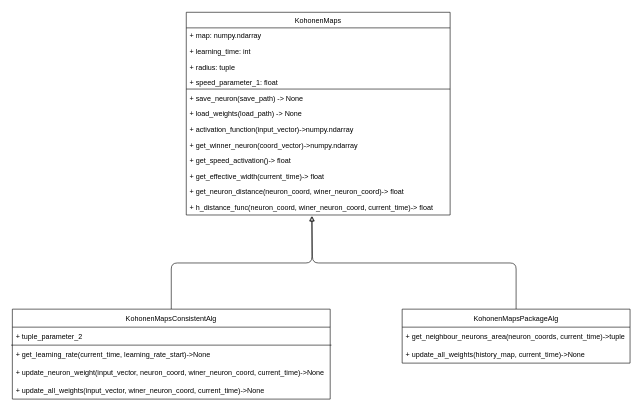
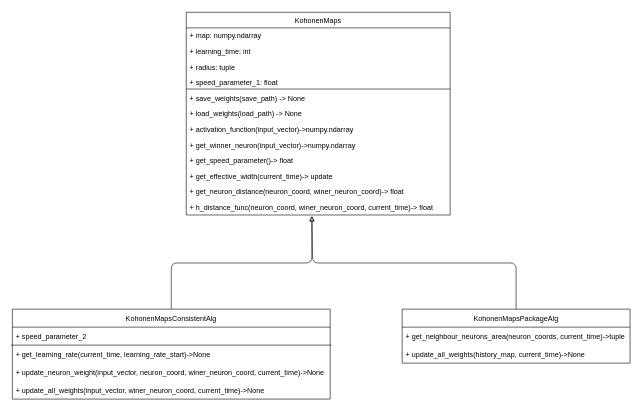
- <mxCell id="7" value="+ save_neuron(save_path) -&gt; None" style="text;strokeColor=none;fillColor=none;align=left;verticalAlign=top;spacingLeft=4;spacingRight=4;overflow=hidden;rotatable=0;points=[[0,0.5],[1,0.5]];portConstraint=eastwest;" parent="2" vertex="1"><mxGeometry y="130" width="440" height="26" as="geometry" /></mxCell>
+ <mxCell id="7" value="+ save_weights(save_path) -&gt; None" style="text;strokeColor=none;fillColor=none;align=left;verticalAlign=top;spacingLeft=4;spacingRight=4;overflow=hidden;rotatable=0;points=[[0,0.5],[1,0.5]];portConstraint=eastwest;" parent="2" vertex="1"><mxGeometry y="130" width="440" height="26" as="geometry" /></mxCell>
- <mxCell id="10" value="+ get_winner_neuron(coord_vector)-&gt;numpy.ndarray" style="text;strokeColor=none;fillColor=none;align=left;verticalAlign=top;spacingLeft=4;spacingRight=4;overflow=hidden;rotatable=0;points=[[0,0.5],[1,0.5]];portConstraint=eastwest;" parent="2" vertex="1"><mxGeometry y="208" width="440" height="26" as="geometry" /></mxCell>
+ <mxCell id="10" value="+ get_winner_neuron(input_vector)-&gt;numpy.ndarray" style="text;strokeColor=none;fillColor=none;align=left;verticalAlign=top;spacingLeft=4;spacingRight=4;overflow=hidden;rotatable=0;points=[[0,0.5],[1,0.5]];portConstraint=eastwest;" parent="2" vertex="1"><mxGeometry y="208" width="440" height="26" as="geometry" /></mxCell>
- <mxCell id="11" value="+ get_speed_activation()-&gt; float" style="text;strokeColor=none;fillColor=none;align=left;verticalAlign=top;spacingLeft=4;spacingRight=4;overflow=hidden;rotatable=0;points=[[0,0.5],[1,0.5]];portConstraint=eastwest;" parent="2" vertex="1"><mxGeometry y="234" width="440" height="26" as="geometry" /></mxCell>
+ <mxCell id="11" value="+ get_speed_parameter()-&gt; float" style="text;strokeColor=none;fillColor=none;align=left;verticalAlign=top;spacingLeft=4;spacingRight=4;overflow=hidden;rotatable=0;points=[[0,0.5],[1,0.5]];portConstraint=eastwest;" parent="2" vertex="1"><mxGeometry y="234" width="440" height="26" as="geometry" /></mxCell>
- <mxCell id="12" value="+ get_effective_width(current_time)-&gt; float" style="text;strokeColor=none;fillColor=none;align=left;verticalAlign=top;spacingLeft=4;spacingRight=4;overflow=hidden;rotatable=0;points=[[0,0.5],[1,0.5]];portConstraint=eastwest;" parent="2" vertex="1"><mxGeometry y="260" width="440" height="26" as="geometry" /></mxCell>
+ <mxCell id="12" value="+ get_effective_width(current_time)-&gt; update" style="text;strokeColor=none;fillColor=none;align=left;verticalAlign=top;spacingLeft=4;spacingRight=4;overflow=hidden;rotatable=0;points=[[0,0.5],[1,0.5]];portConstraint=eastwest;" parent="2" vertex="1"><mxGeometry y="260" width="440" height="26" as="geometry" /></mxCell>
- <mxCell id="18" value="+ tuple_parameter_2" style="text;strokeColor=none;fillColor=none;align=left;verticalAlign=middle;spacingLeft=4;spacingRight=4;overflow=hidden;points=[[0,0.5],[1,0.5]];portConstraint=eastwest;rotatable=0;fontSize=12;" parent="17" vertex="1"><mxGeometry y="30" width="530" height="30" as="geometry" /></mxCell>
+ <mxCell id="18" value="+ speed_parameter_2" style="text;strokeColor=none;fillColor=none;align=left;verticalAlign=middle;spacingLeft=4;spacingRight=4;overflow=hidden;points=[[0,0.5],[1,0.5]];portConstraint=eastwest;rotatable=0;fontSize=12;" parent="17" vertex="1"><mxGeometry y="30" width="530" height="30" as="geometry" /></mxCell>
